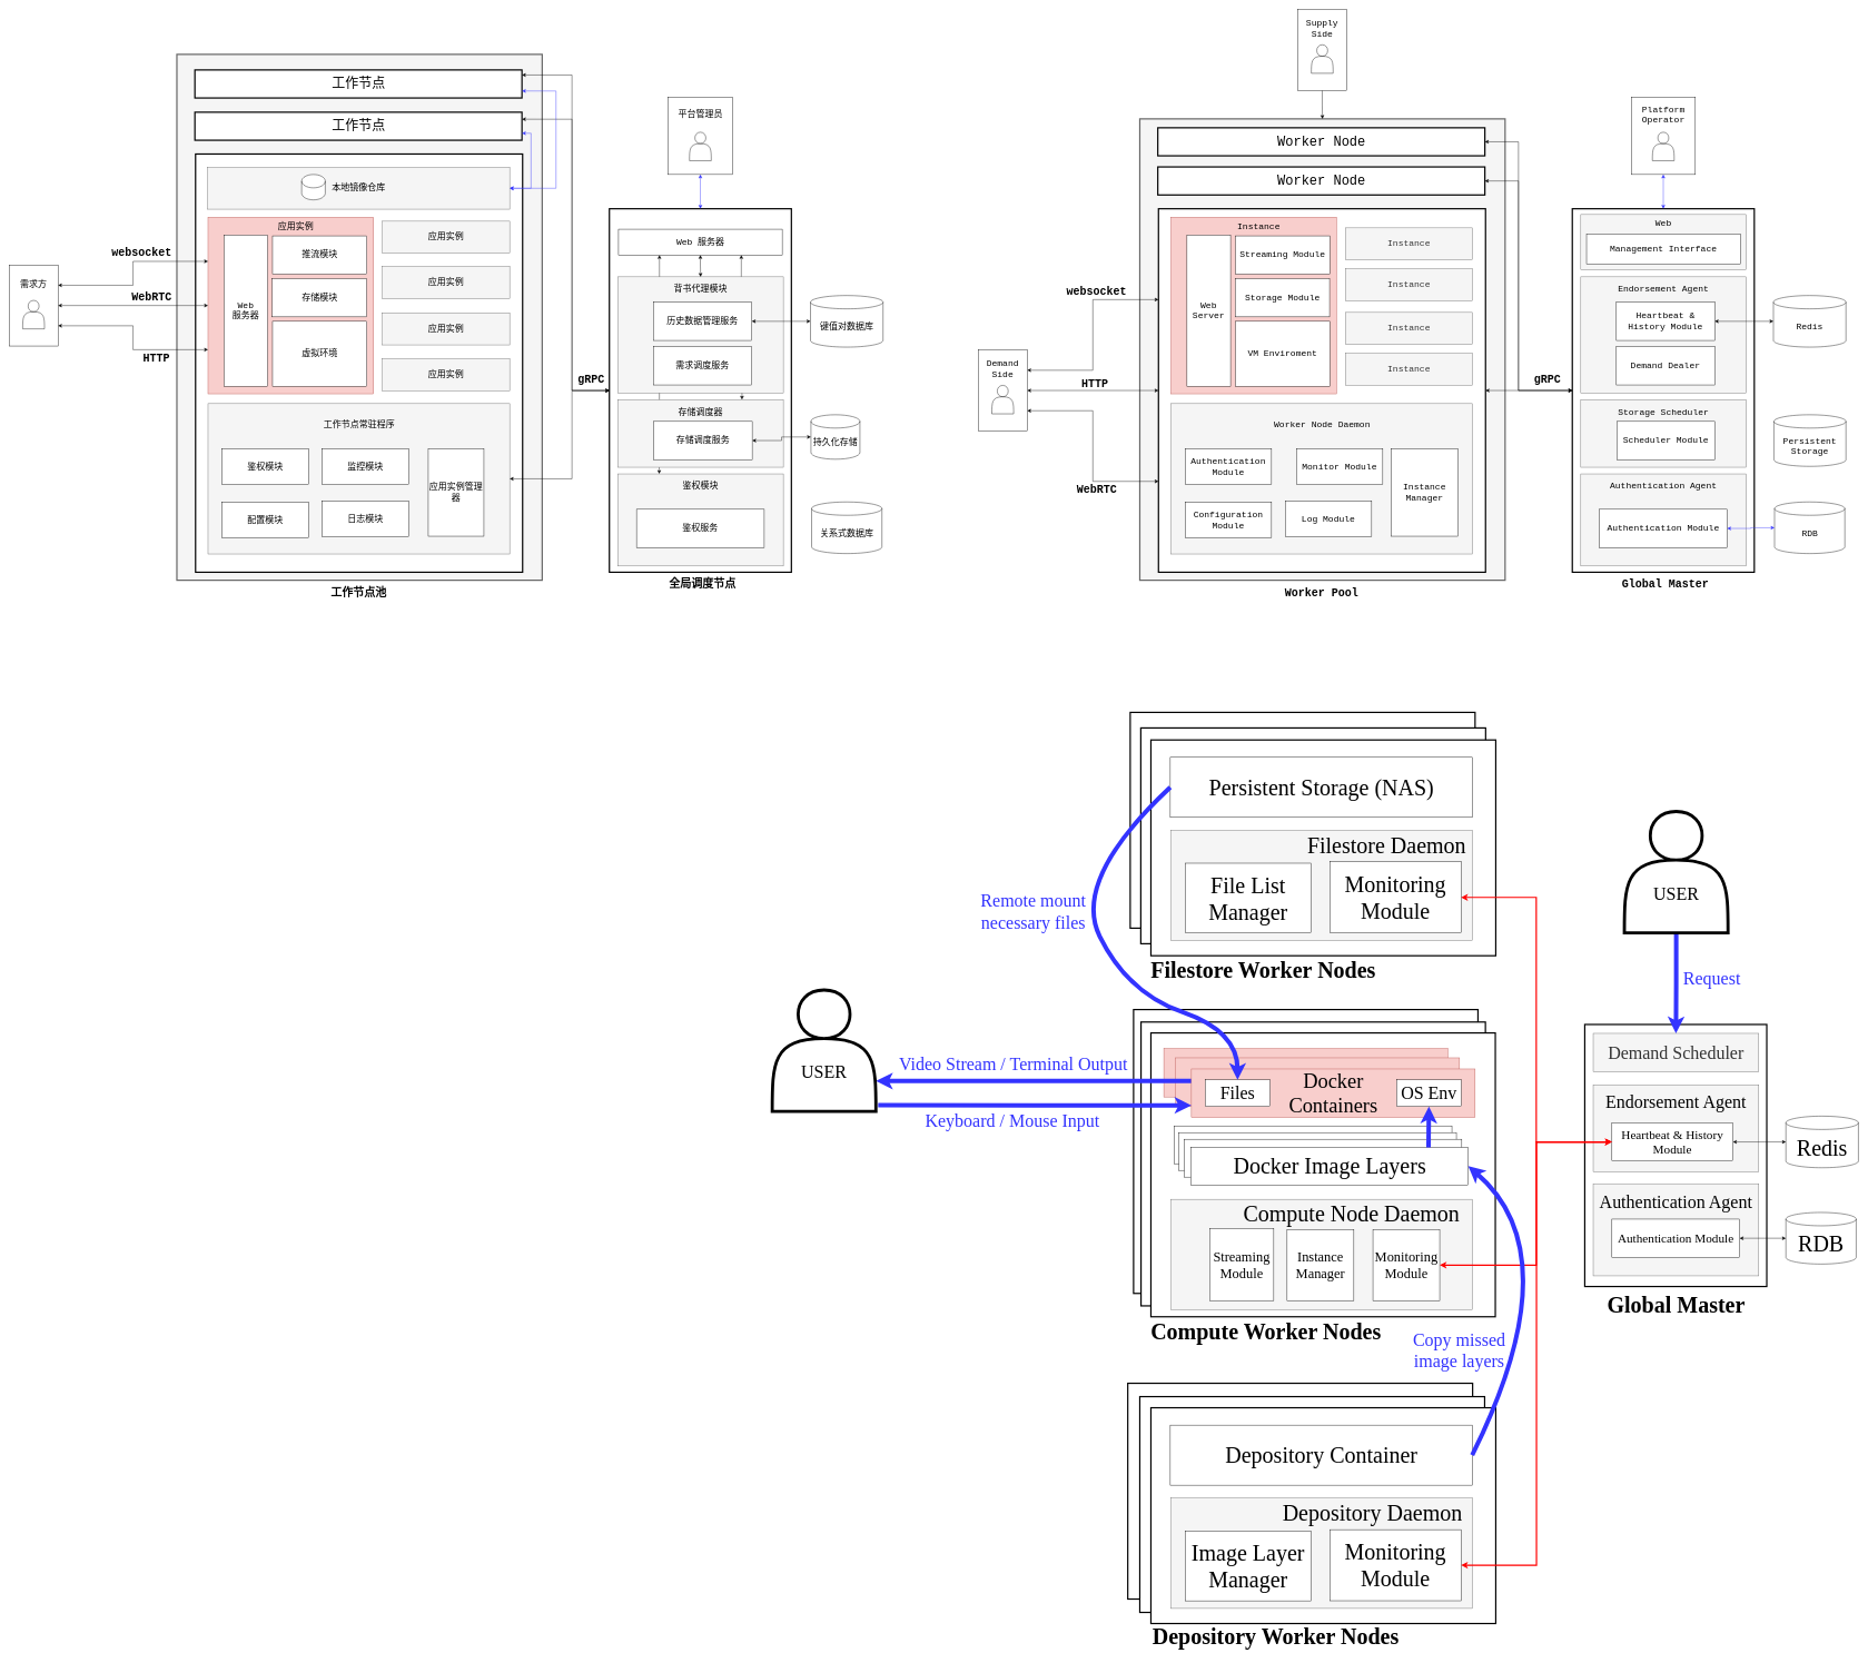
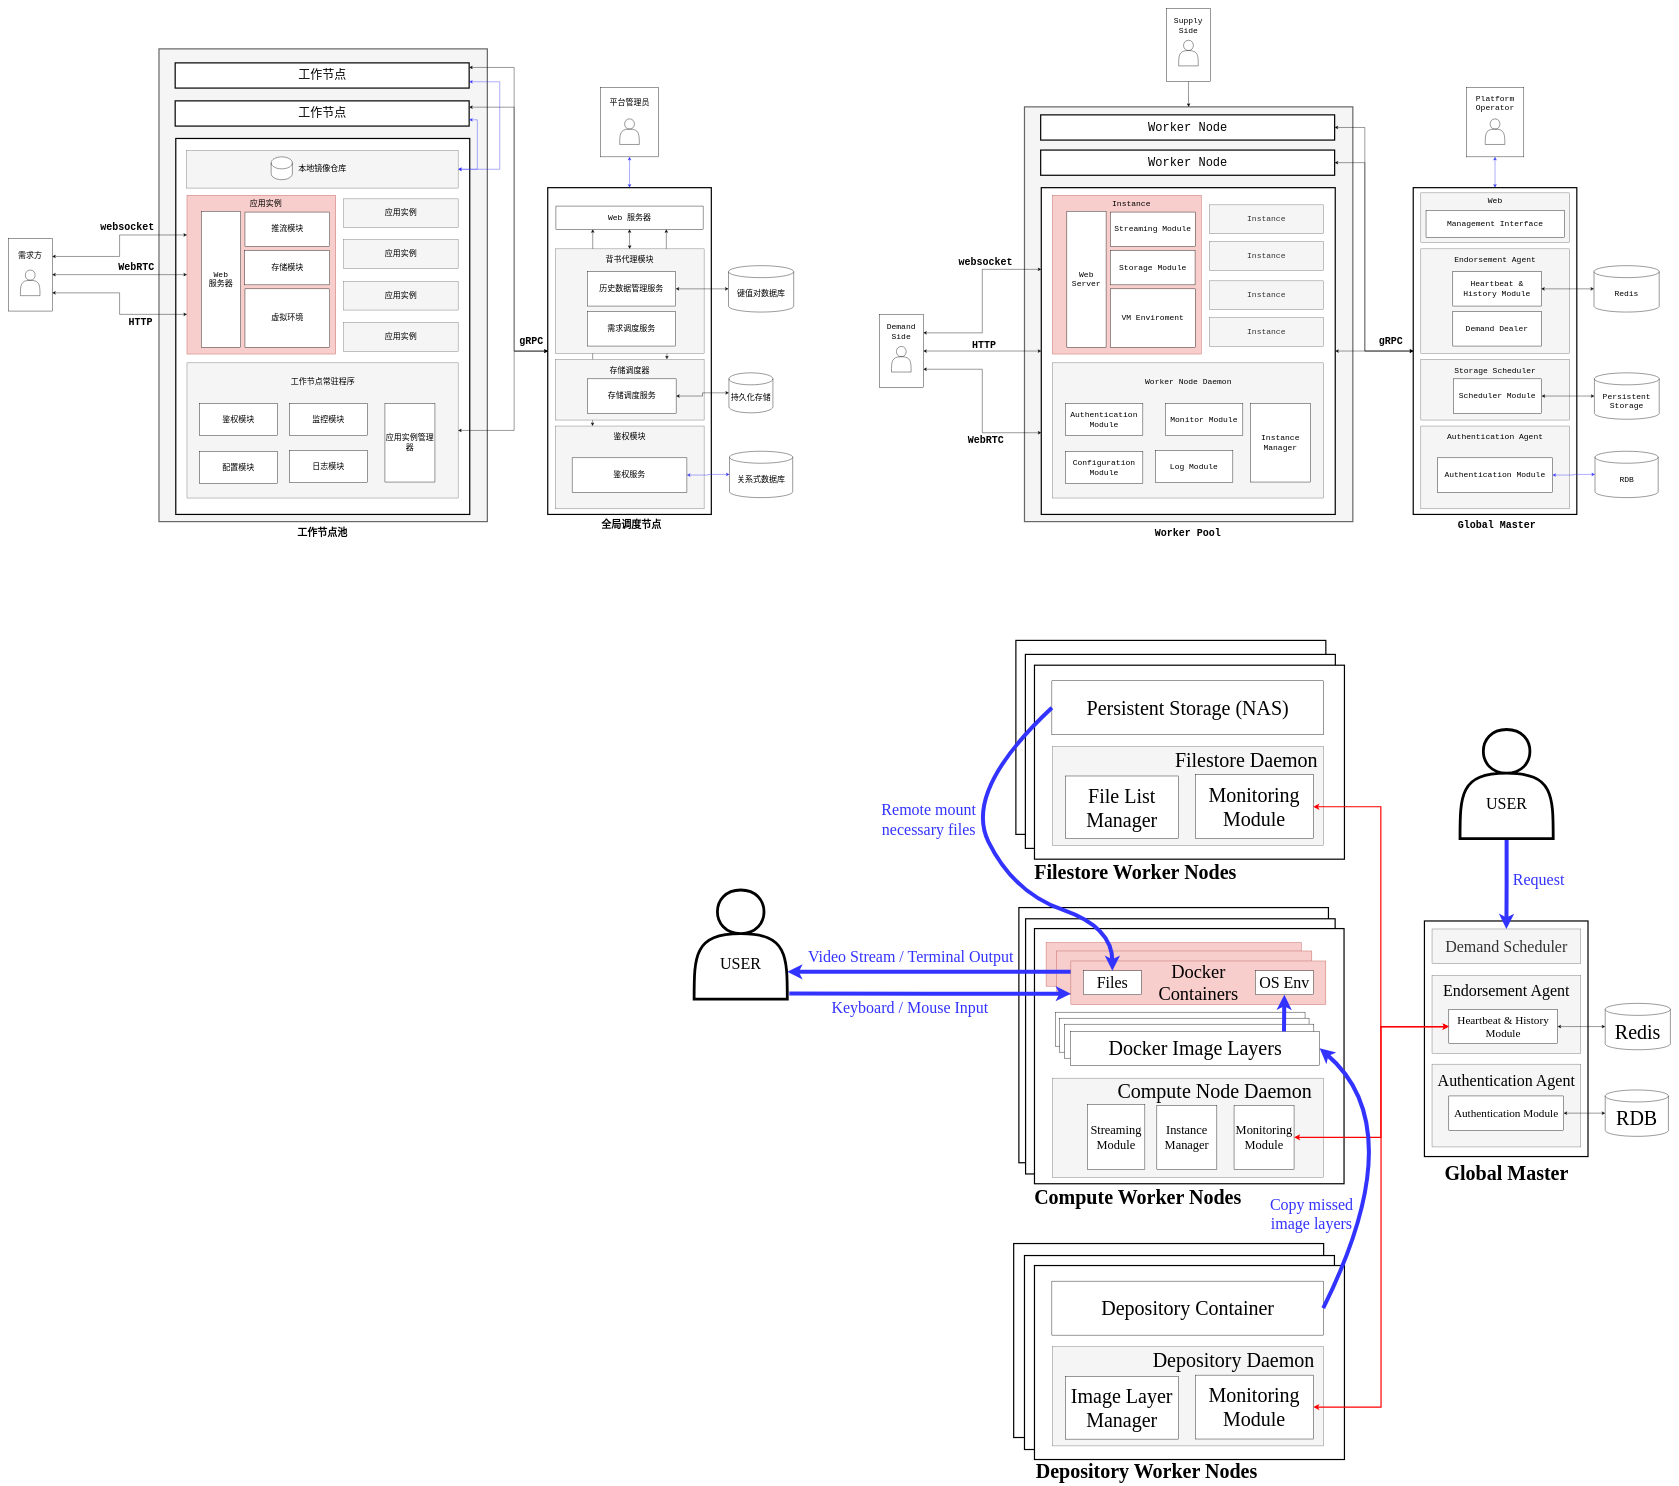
+ <mxCell id="35" style="edgeStyle=orthogonalEdgeStyle;rounded=0;orthogonalLoop=1;jettySize=auto;html=1;fontFamily=Courier New;fontSize=20;startArrow=classic;startFill=1;" parent="1" source="36" target="37" edge="1"><mxGeometry relative="1" as="geometry" /></mxCell>
+ <mxCell id="104" style="edgeStyle=orthogonalEdgeStyle;rounded=0;orthogonalLoop=1;jettySize=auto;html=1;fontFamily=Courier New;fontSize=20;startArrow=classic;startFill=1;strokeColor=#3333FF;" parent="1" source="105" target="103" edge="1"><mxGeometry relative="1" as="geometry" /></mxCell>
